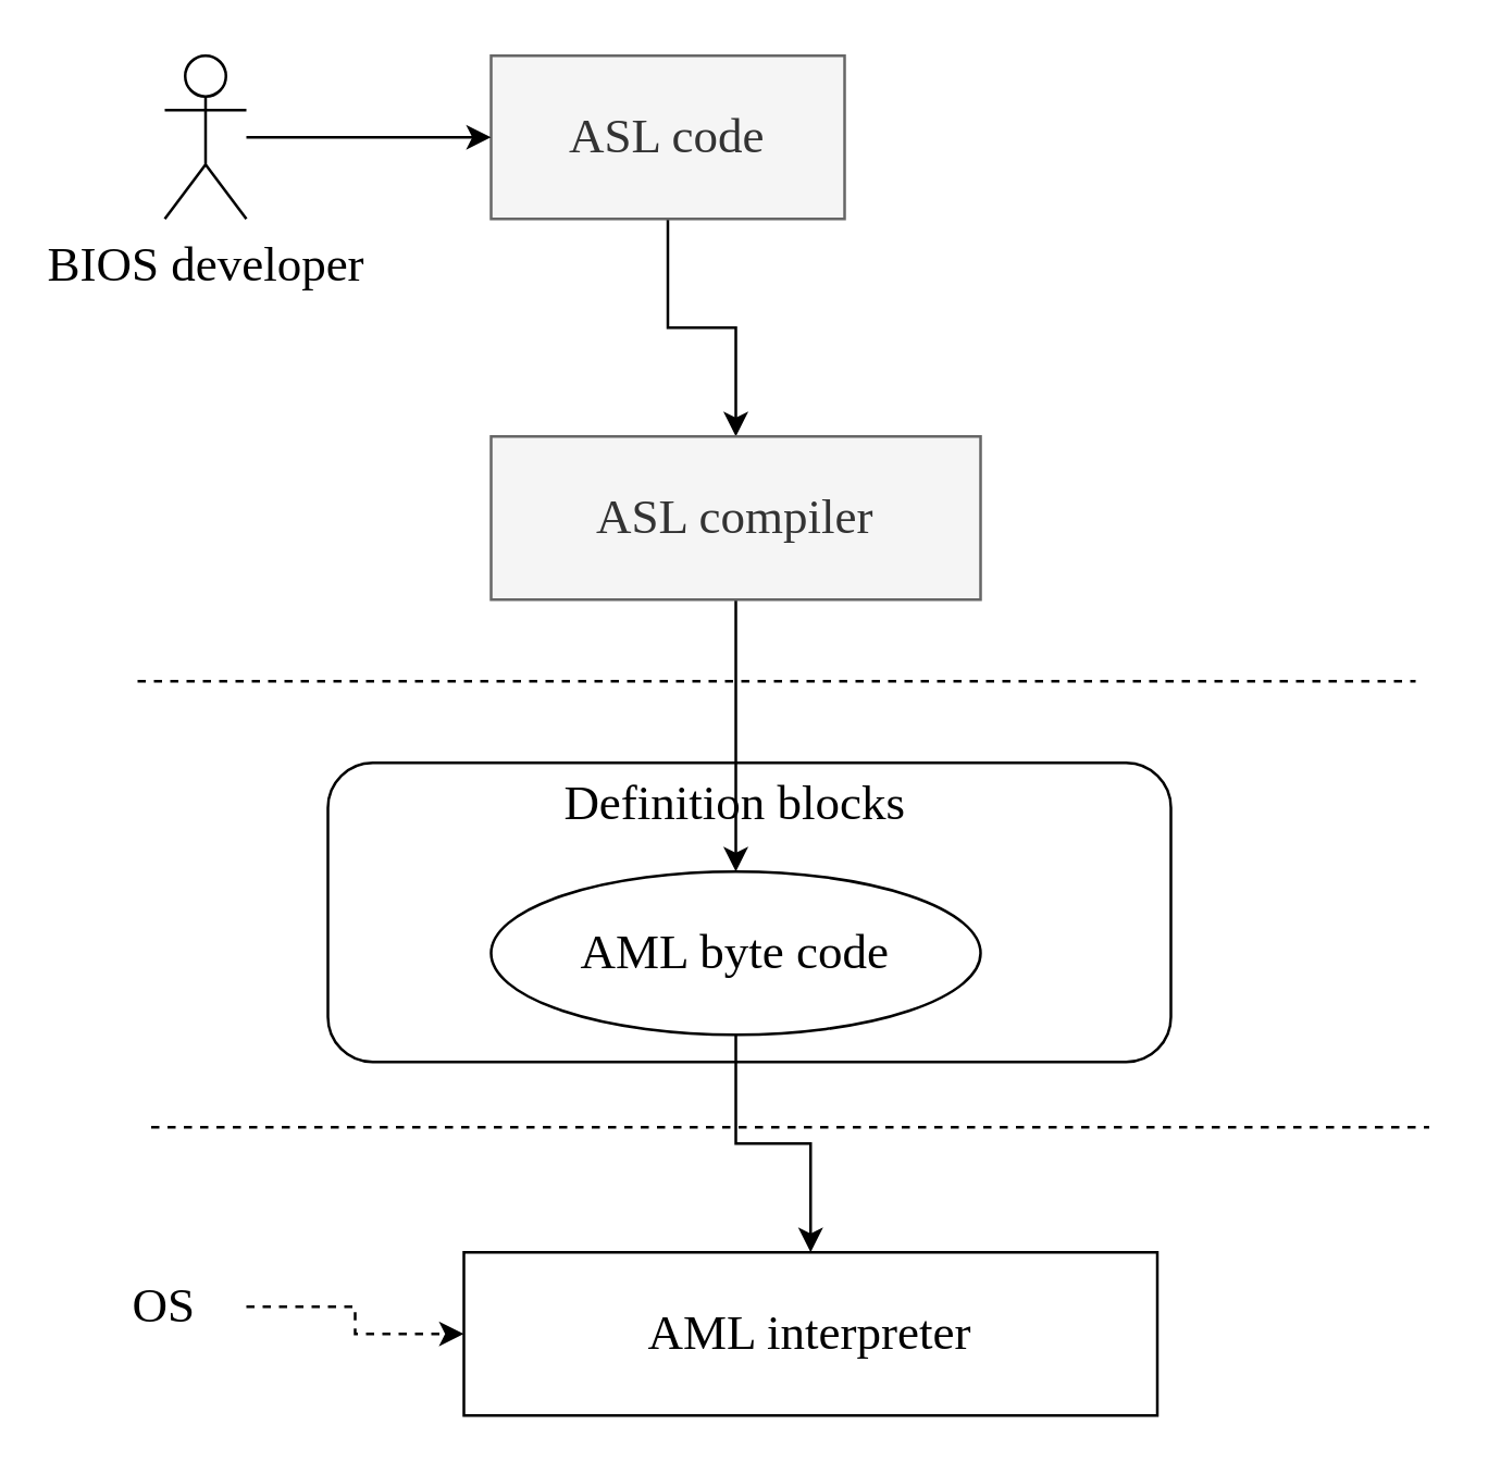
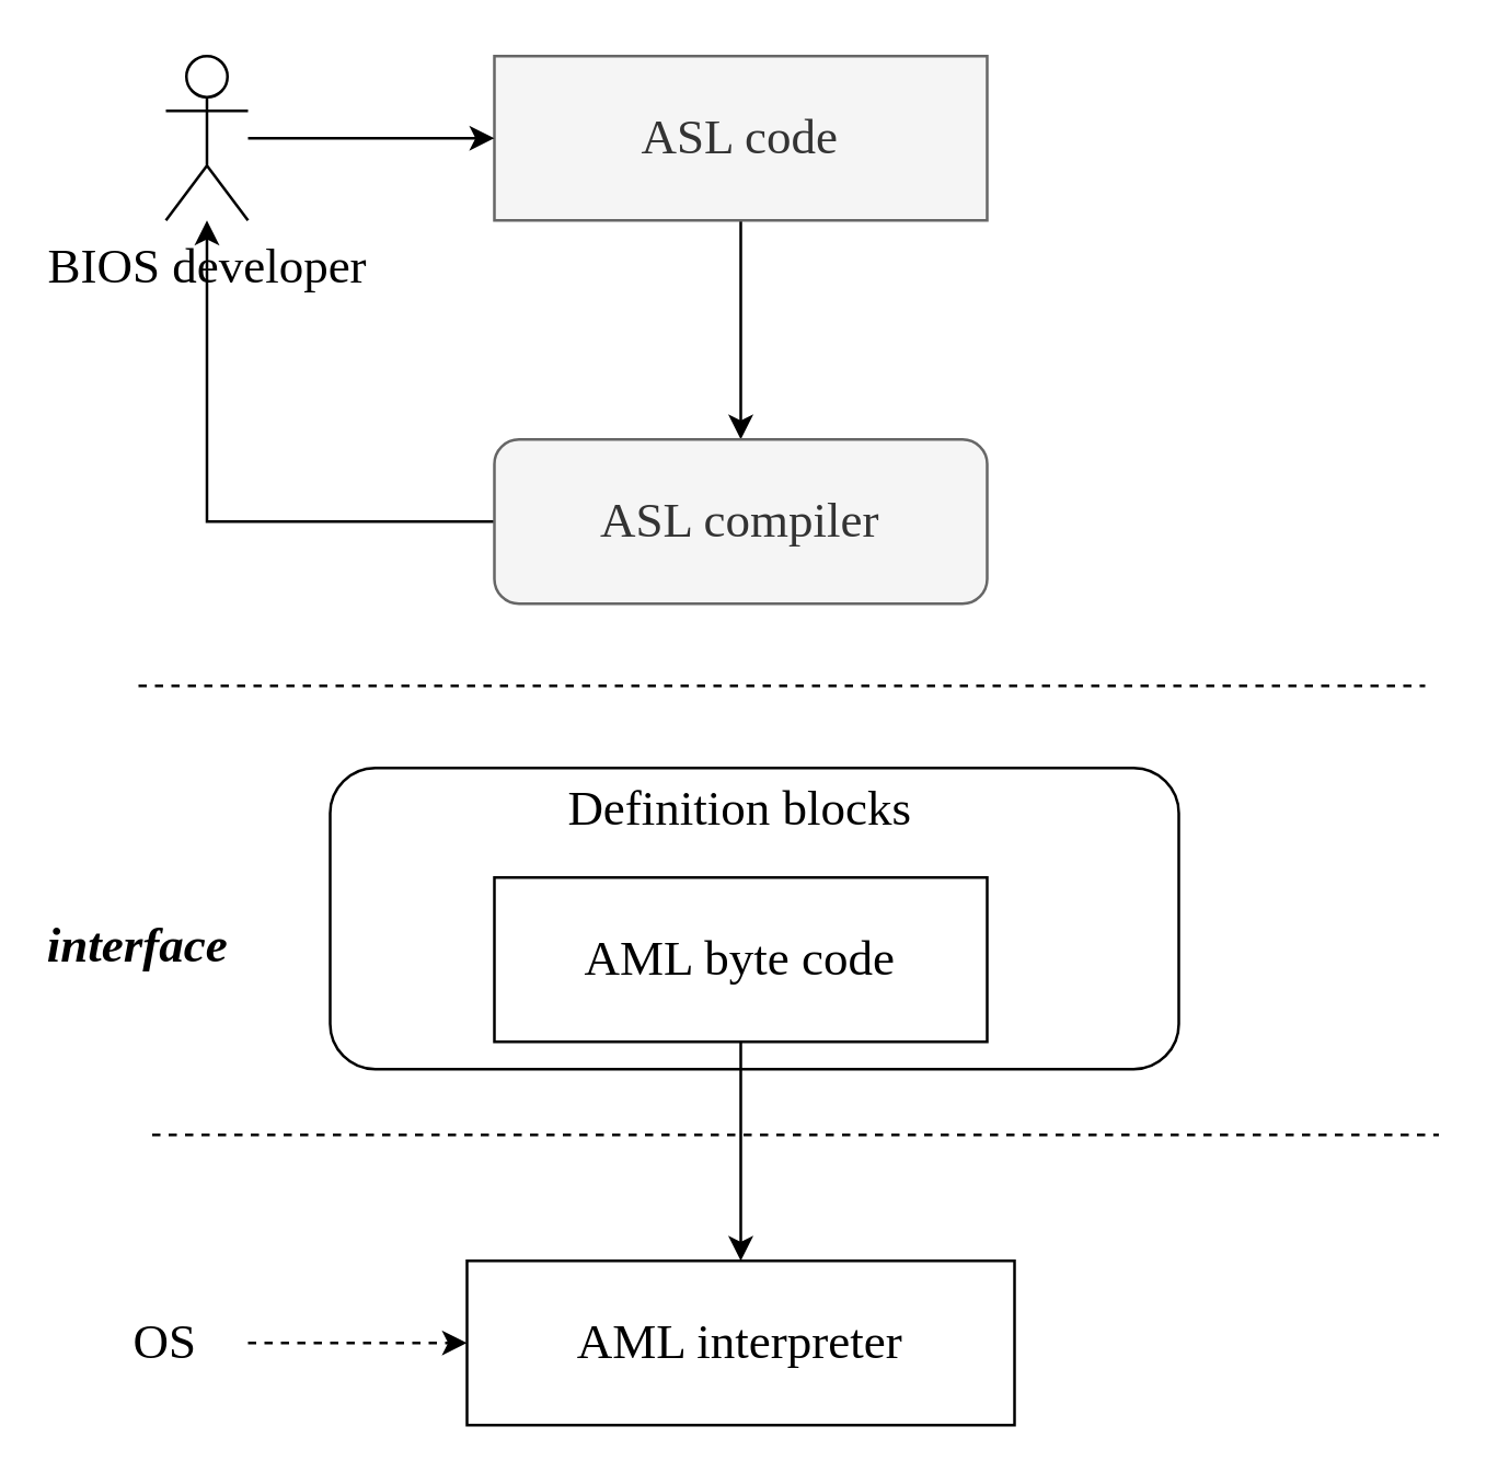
- <mxCell id="4" value="&lt;font style=&quot;font-size: 18px;&quot; face=&quot;Comic Sans MS&quot;&gt;ASL code&lt;/font&gt;" style="rounded=0;whiteSpace=wrap;html=1;fillColor=#f5f5f5;fontColor=#333333;strokeColor=#666666;" vertex="1" parent="1"><mxGeometry x="180" y="20" width="130" height="60" as="geometry" /></mxCell>
+ <mxCell id="4" value="&lt;font style=&quot;font-size: 18px;&quot; face=&quot;Comic Sans MS&quot;&gt;ASL code&lt;/font&gt;" style="rounded=0;whiteSpace=wrap;html=1;fillColor=#f5f5f5;fontColor=#333333;strokeColor=#666666;" vertex="1" parent="1"><mxGeometry x="180" y="20" width="180" height="60" as="geometry" /></mxCell>
- <mxCell id="6" value="&lt;font style=&quot;font-size: 18px;&quot; face=&quot;Comic Sans MS&quot;&gt;ASL compiler&lt;/font&gt;" style="rounded=0;whiteSpace=wrap;html=1;fillColor=#f5f5f5;fontColor=#333333;strokeColor=#666666;" vertex="1" parent="1"><mxGeometry x="180" y="160" width="180" height="60" as="geometry" /></mxCell>
+ <mxCell id="6" value="&lt;font style=&quot;font-size: 18px;&quot; face=&quot;Comic Sans MS&quot;&gt;ASL compiler&lt;/font&gt;" style="whiteSpace=wrap;html=1;fillColor=#f5f5f5;fontColor=#333333;strokeColor=#666666;rounded=1;" vertex="1" parent="1"><mxGeometry x="180" y="160" width="180" height="60" as="geometry" /></mxCell>
- <mxCell id="5" value="" style="edgeStyle=orthogonalEdgeStyle;rounded=0;orthogonalLoop=1;jettySize=auto;html=1;fontFamily=Comic Sans MS;fontSize=18;" edge="1" parent="1" source="6" target="8"><mxGeometry relative="1" as="geometry" /></mxCell>
+ <mxCell id="5" value="" style="edgeStyle=orthogonalEdgeStyle;rounded=0;orthogonalLoop=1;jettySize=auto;html=1;fontFamily=Comic Sans MS;fontSize=18;" edge="1" parent="1" source="6" target="13"><mxGeometry relative="1" as="geometry" /></mxCell>
+ <mxCell id="15" value="&lt;i&gt;&lt;b&gt;interface&lt;/b&gt;&lt;/i&gt;" style="text;html=1;strokeColor=none;fillColor=none;align=center;verticalAlign=middle;whiteSpace=wrap;rounded=0;fontFamily=Comic Sans MS;fontSize=18;" vertex="1" parent="1"><mxGeometry x="20" y="330" width="60" height="30" as="geometry" /></mxCell>
- <mxCell id="8" value="&lt;font style=&quot;font-size: 18px;&quot; face=&quot;Comic Sans MS&quot;&gt;AML byte code&lt;/font&gt;" style="ellipse;whiteSpace=wrap;html=1;" vertex="1" parent="1"><mxGeometry x="180" y="320" width="180" height="60" as="geometry" /></mxCell>
+ <mxCell id="8" value="&lt;font style=&quot;font-size: 18px;&quot; face=&quot;Comic Sans MS&quot;&gt;AML byte code&lt;/font&gt;" style="rounded=0;whiteSpace=wrap;html=1;" vertex="1" parent="1"><mxGeometry x="180" y="320" width="180" height="60" as="geometry" /></mxCell>
- <mxCell id="17" value="OS" style="text;html=1;strokeColor=none;fillColor=none;align=center;verticalAlign=middle;whiteSpace=wrap;rounded=0;fontFamily=Comic Sans MS;fontSize=18;" vertex="1" parent="1"><mxGeometry x="30" y="465" width="60" height="30" as="geometry" /></mxCell>
+ <mxCell id="17" value="OS" style="text;html=1;strokeColor=none;fillColor=none;align=center;verticalAlign=middle;whiteSpace=wrap;rounded=0;fontFamily=Comic Sans MS;fontSize=18;" vertex="1" parent="1"><mxGeometry x="30" y="475" width="60" height="30" as="geometry" /></mxCell>
- <mxCell id="10" value="&lt;font style=&quot;font-size: 18px;&quot; face=&quot;Comic Sans MS&quot;&gt;AML interpreter&lt;/font&gt;" style="whiteSpace=wrap;html=1;rounded=0;" vertex="1" parent="1"><mxGeometry x="170" y="460" width="255" height="60" as="geometry" /></mxCell>
+ <mxCell id="10" value="&lt;font style=&quot;font-size: 18px;&quot; face=&quot;Comic Sans MS&quot;&gt;AML interpreter&lt;/font&gt;" style="whiteSpace=wrap;html=1;rounded=0;" vertex="1" parent="1"><mxGeometry x="170" y="460" width="200" height="60" as="geometry" /></mxCell>
